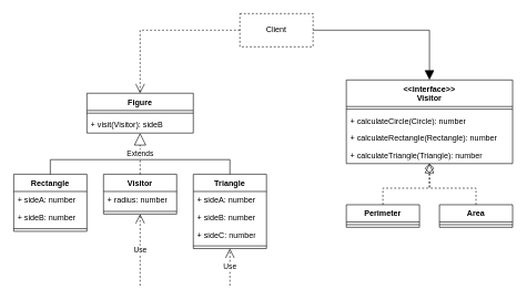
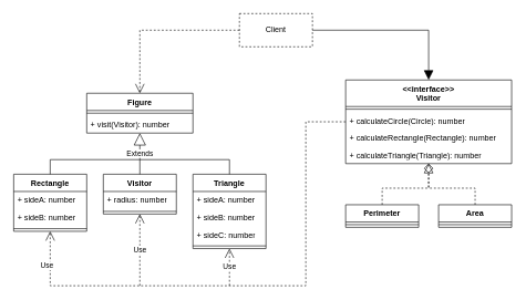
- <mxCell id="8" value="+ visit(Visitor): sideB" style="text;strokeColor=none;fillColor=none;align=left;verticalAlign=top;spacingLeft=4;spacingRight=4;overflow=hidden;rotatable=0;points=[[0,0.5],[1,0.5]];portConstraint=eastwest;whiteSpace=wrap;html=1;" vertex="1" parent="6"><mxGeometry y="34" width="160" height="26" as="geometry" /></mxCell>
+ <mxCell id="8" value="+ visit(Visitor): number" style="text;strokeColor=none;fillColor=none;align=left;verticalAlign=top;spacingLeft=4;spacingRight=4;overflow=hidden;rotatable=0;points=[[0,0.5],[1,0.5]];portConstraint=eastwest;whiteSpace=wrap;html=1;" vertex="1" parent="6"><mxGeometry y="34" width="160" height="26" as="geometry" /></mxCell>
- <mxCell id="27" value="Extends" style="endArrow=block;endSize=16;endFill=0;html=1;rounded=0;dashed=1;" edge="1" parent="1" source="3" target="6"><mxGeometry width="160" relative="1" as="geometry"><mxPoint x="30" y="410" as="sourcePoint" /><mxPoint x="190" y="410" as="targetPoint" /></mxGeometry></mxCell>
+ <mxCell id="27" value="Extends" style="endArrow=block;endSize=16;endFill=0;html=1;rounded=0;" edge="1" parent="1" source="3" target="6"><mxGeometry width="160" relative="1" as="geometry"><mxPoint x="30" y="410" as="sourcePoint" /><mxPoint x="190" y="410" as="targetPoint" /></mxGeometry></mxCell>
+ <mxCell id="31" value="Use" style="endArrow=open;endSize=12;dashed=1;html=1;rounded=0;" edge="1" parent="1" source="18" target="9"><mxGeometry x="0.866" y="5" width="160" relative="1" as="geometry"><mxPoint x="250" y="470" as="sourcePoint" /><mxPoint x="80" y="390" as="targetPoint" /><Array as="points"><mxPoint x="460" y="183" /><mxPoint x="460" y="430" /><mxPoint x="75" y="430" /></Array><mxPoint as="offset" /></mxGeometry></mxCell>
